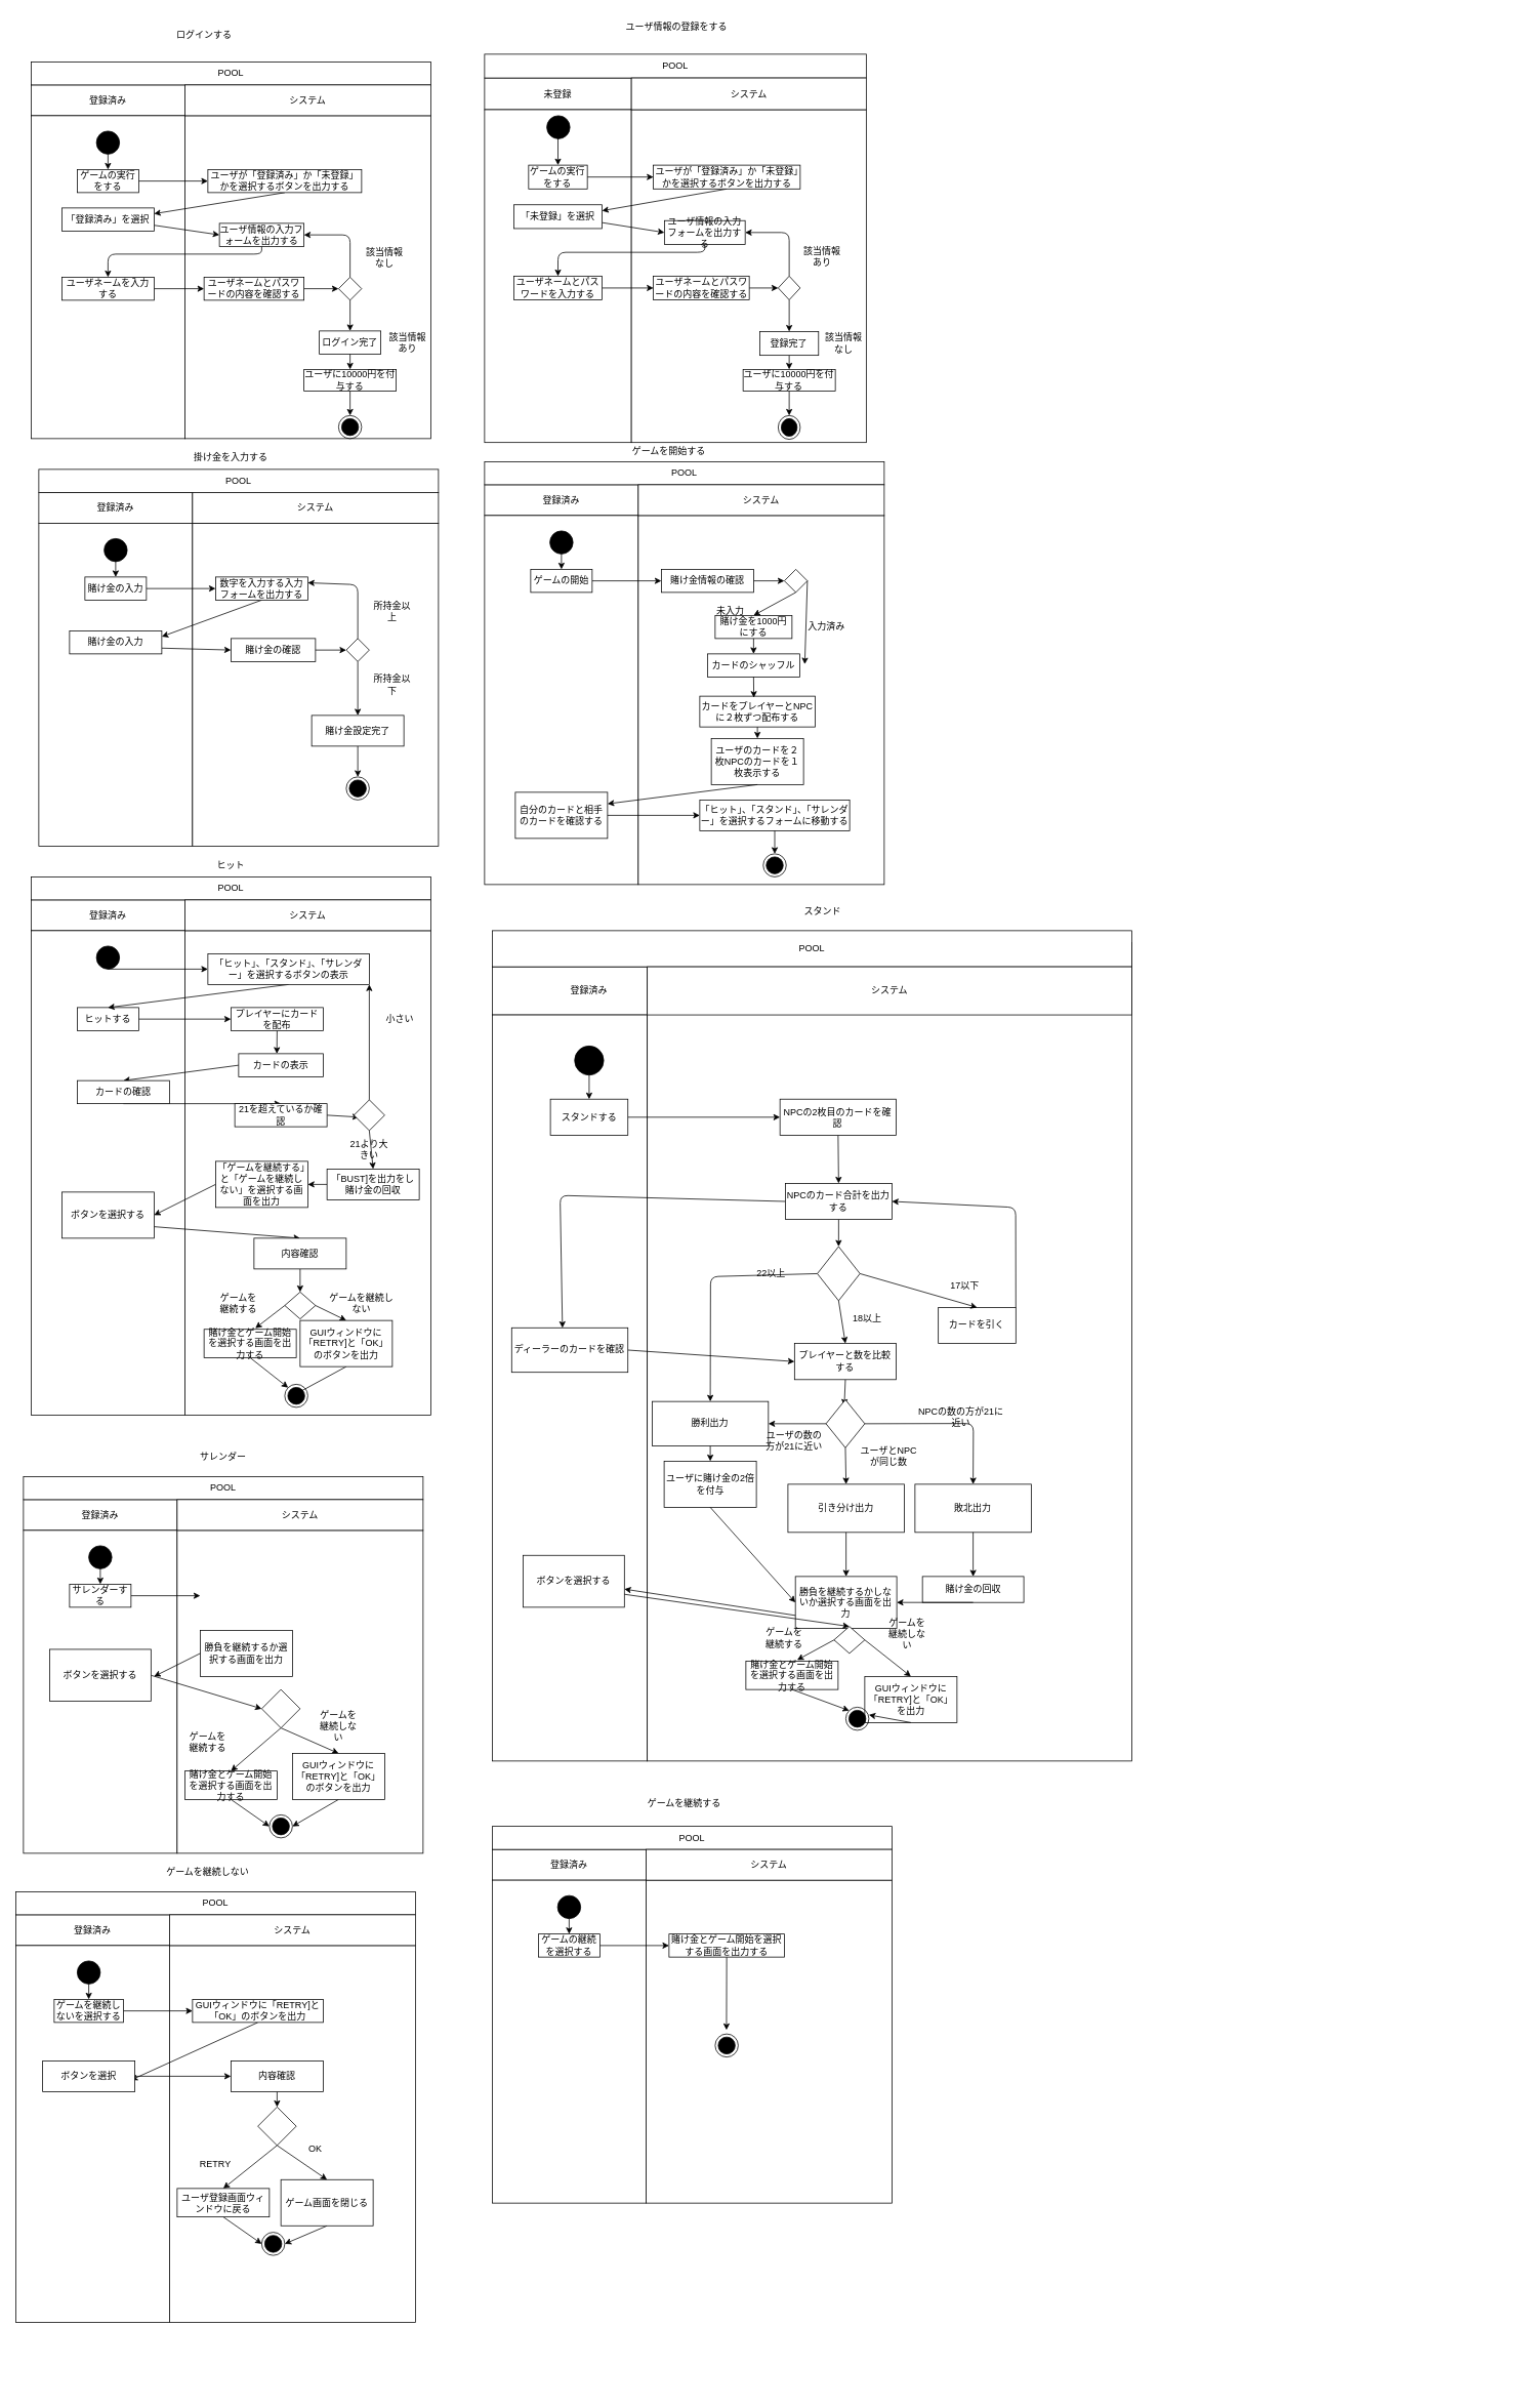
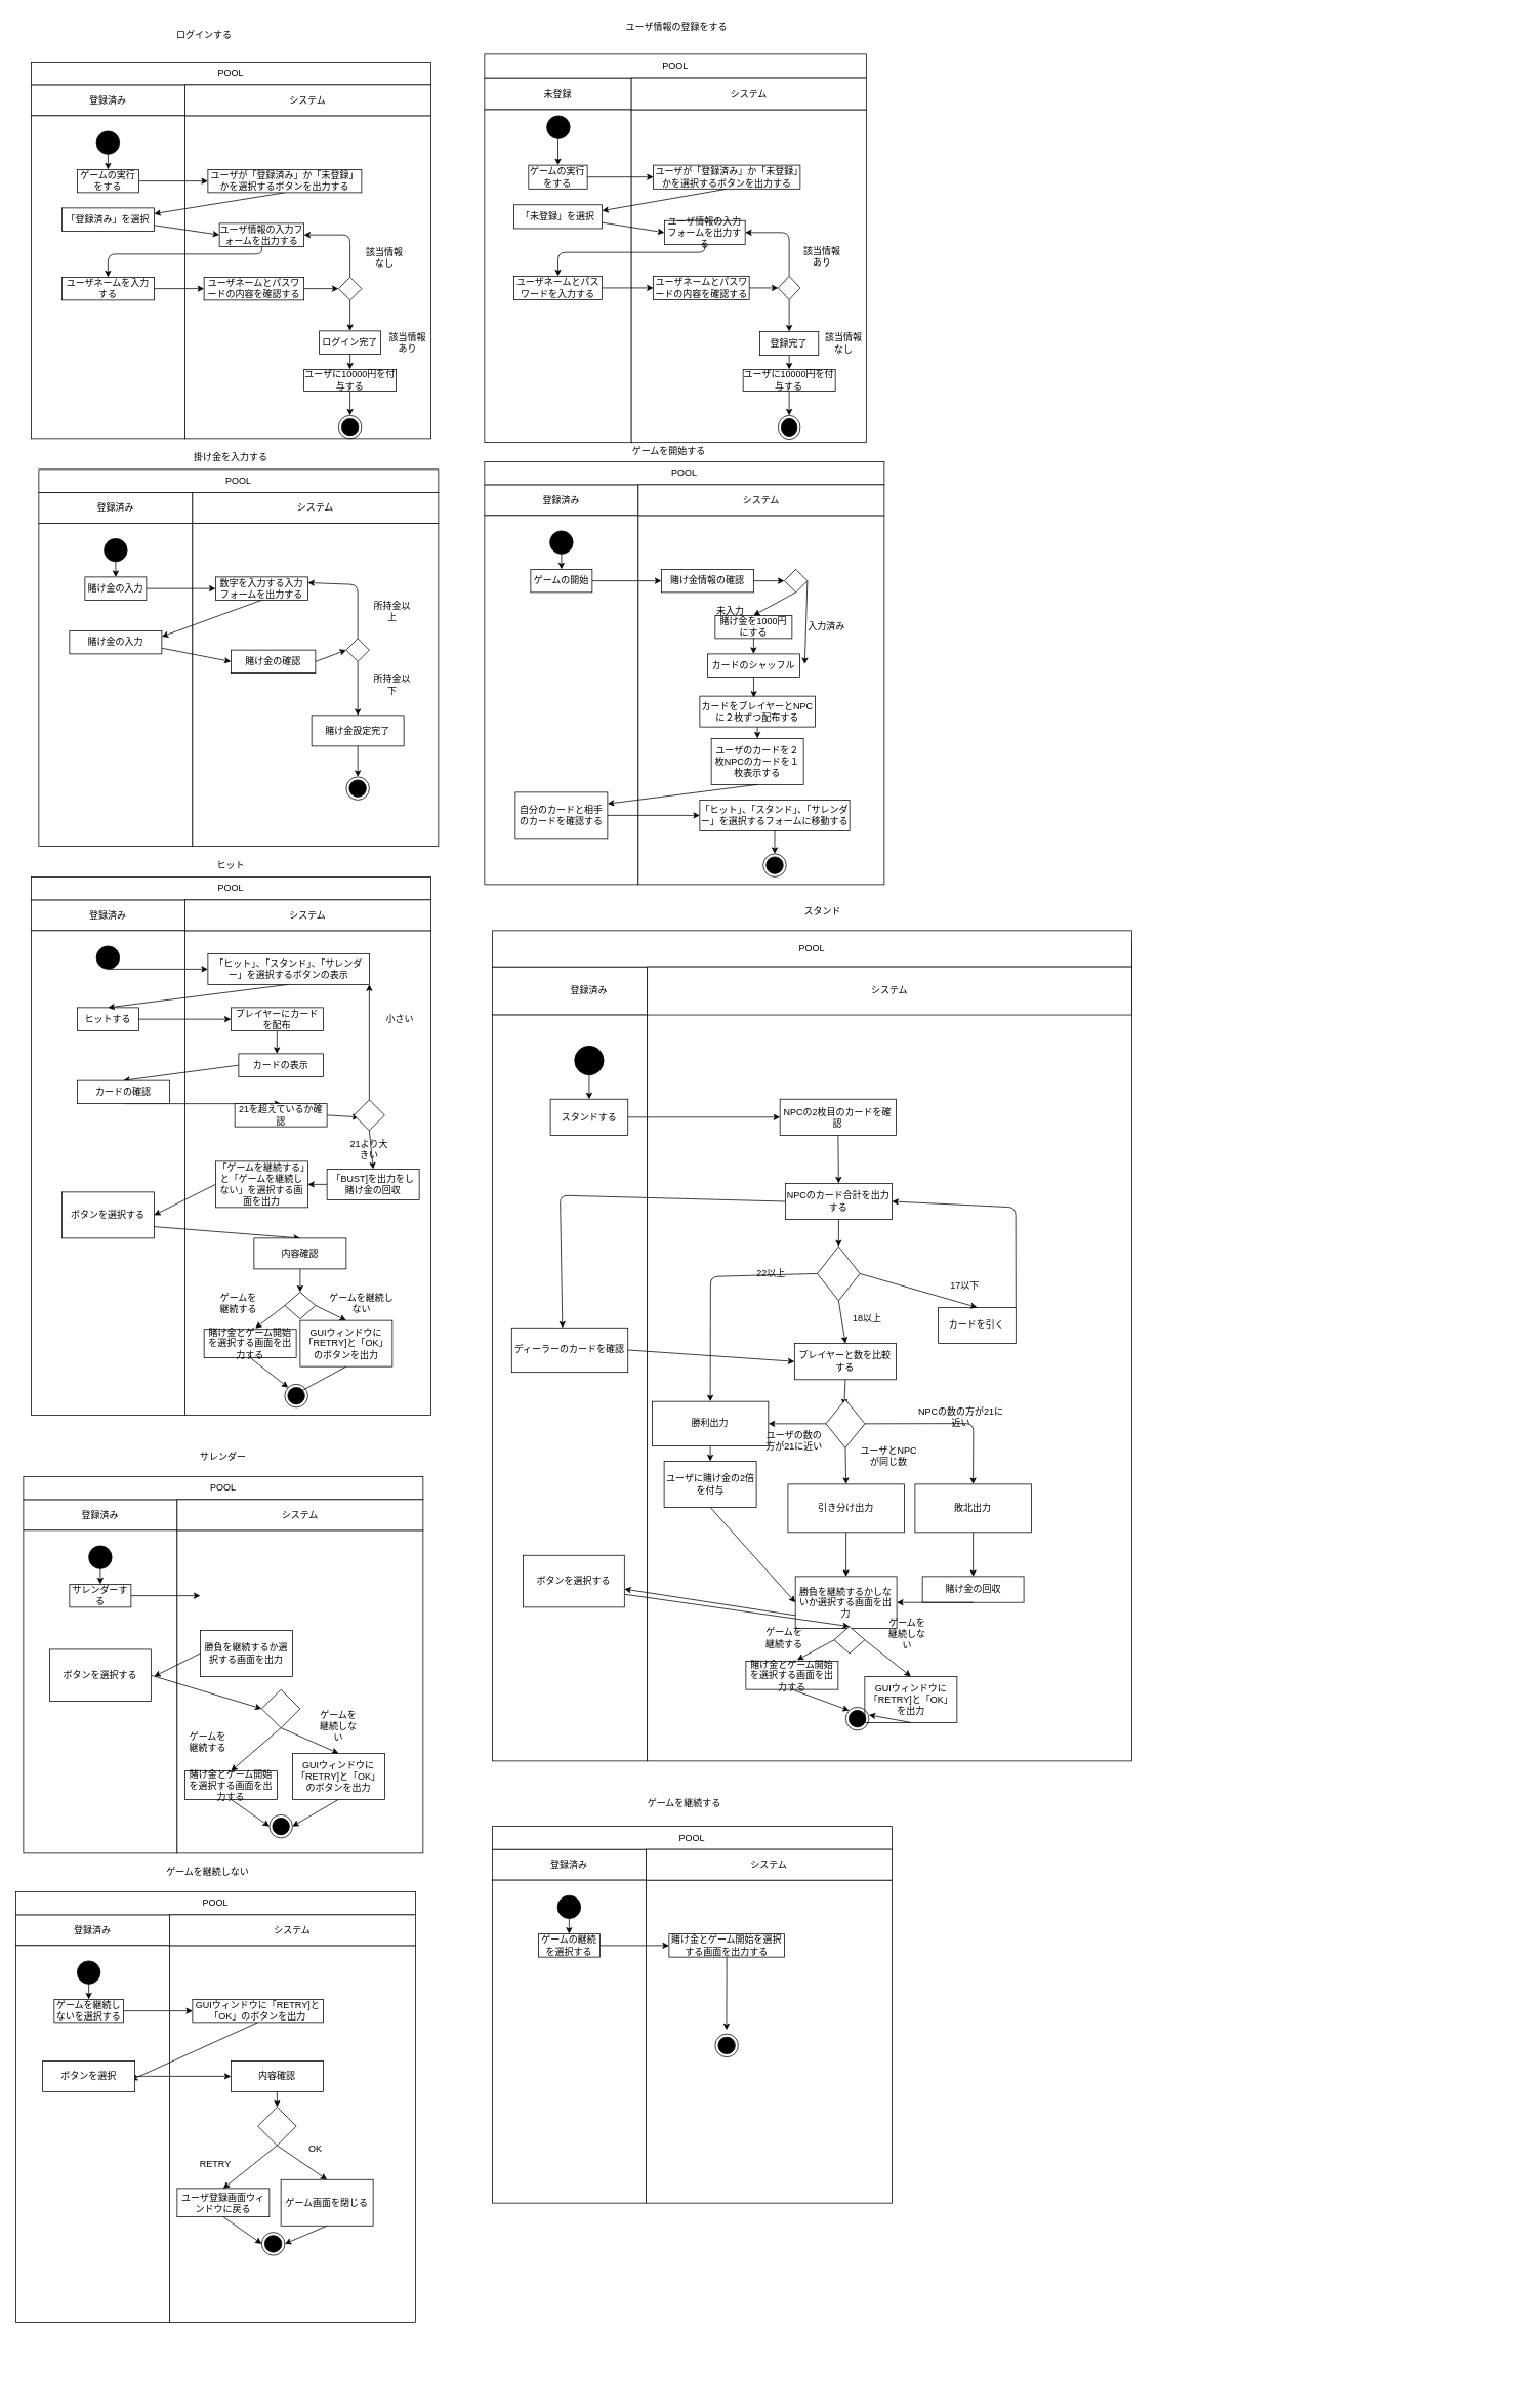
- <mxCell id="93" value="賭け金の確認" style="rounded=0;whiteSpace=wrap;html=1;" vertex="1" parent="86"><mxGeometry x="250" y="220" width="110" height="30" as="geometry" /></mxCell>
+ <mxCell id="93" value="賭け金の確認" style="rounded=0;whiteSpace=wrap;html=1;" vertex="1" parent="86"><mxGeometry x="250" y="235" width="110" height="30" as="geometry" /></mxCell>
